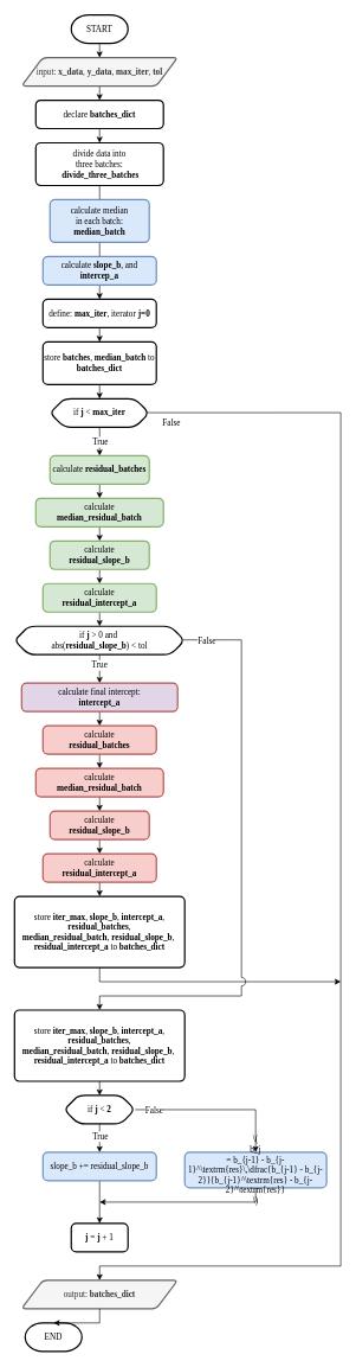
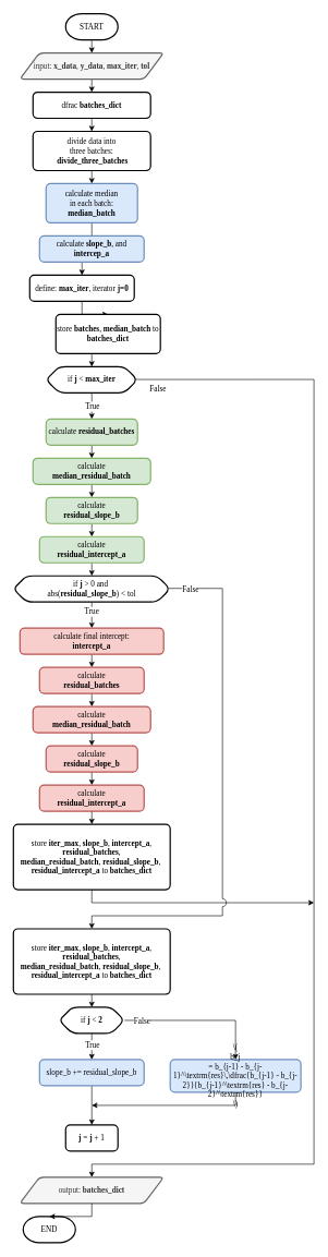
- <mxCell id="44" value="&lt;font data-font-src=&quot;https://fonts.googleapis.com/css?family=Roboto+Mono&quot; face=&quot;Roboto Mono&quot;&gt;declare &lt;b&gt;batches_dict&lt;/b&gt;&lt;br&gt;&lt;/font&gt;" style="rounded=1;whiteSpace=wrap;html=1;absoluteArcSize=1;arcSize=14;strokeWidth=2;" vertex="1" parent="1"><mxGeometry x="50" y="140" width="180" height="40" as="geometry" /></mxCell>
+ <mxCell id="44" value="&lt;font data-font-src=&quot;https://fonts.googleapis.com/css?family=Roboto+Mono&quot; face=&quot;Roboto Mono&quot;&gt;dfrac &lt;b&gt;batches_dict&lt;/b&gt;&lt;br&gt;&lt;/font&gt;" style="rounded=1;whiteSpace=wrap;html=1;absoluteArcSize=1;arcSize=14;strokeWidth=2;" vertex="1" parent="1"><mxGeometry x="50" y="140" width="180" height="40" as="geometry" /></mxCell>
- <mxCell id="5" style="edgeStyle=orthogonalEdgeStyle;rounded=0;orthogonalLoop=1;jettySize=auto;html=1;exitX=0.5;exitY=1;exitDx=0;exitDy=0;entryX=0.5;entryY=0;entryDx=0;entryDy=0;endArrow=none;" edge="1" parent="1" source="6" target="13"><mxGeometry relative="1" as="geometry" /></mxCell>
+ <mxCell id="5" style="edgeStyle=orthogonalEdgeStyle;rounded=0;orthogonalLoop=1;jettySize=auto;html=1;exitX=0.5;exitY=1;exitDx=0;exitDy=0;entryX=0.5;entryY=0;entryDx=0;entryDy=0;" edge="1" parent="1" source="6" target="13"><mxGeometry relative="1" as="geometry" /></mxCell>
- <mxCell id="17" value="&lt;font data-font-src=&quot;https://fonts.googleapis.com/css?family=Roboto+Mono&quot; face=&quot;Roboto Mono&quot;&gt;define: &lt;b&gt;max_iter&lt;/b&gt;, iterator &lt;b&gt;j=0&lt;/b&gt;&lt;br&gt;&lt;/font&gt;" style="rounded=1;whiteSpace=wrap;html=1;absoluteArcSize=1;arcSize=14;strokeWidth=2;" vertex="1" parent="1"><mxGeometry y="420" width="160" height="40" as="geometry" x="60" /></mxCell>
+ <mxCell id="17" value="&lt;font data-font-src=&quot;https://fonts.googleapis.com/css?family=Roboto+Mono&quot; face=&quot;Roboto Mono&quot;&gt;define: &lt;b&gt;max_iter&lt;/b&gt;, iterator &lt;b&gt;j=0&lt;/b&gt;&lt;br&gt;&lt;/font&gt;" style="rounded=1;whiteSpace=wrap;html=1;absoluteArcSize=1;arcSize=14;strokeWidth=2;" vertex="1" parent="1"><mxGeometry x="45" y="420" width="160" height="40" as="geometry" /></mxCell>
- <mxCell id="46" value="&lt;font data-font-src=&quot;https://fonts.googleapis.com/css?family=Roboto+Mono&quot; face=&quot;Roboto Mono&quot;&gt;store &lt;b&gt;batches&lt;/b&gt;, &lt;b&gt;median_batch&lt;/b&gt; to &lt;b&gt;batches_dict&lt;/b&gt;&lt;br&gt;&lt;/font&gt;" style="rounded=1;whiteSpace=wrap;html=1;absoluteArcSize=1;arcSize=14;strokeWidth=2;" vertex="1" parent="1"><mxGeometry y="480" width="160" height="60" as="geometry" x="60" /></mxCell>
+ <mxCell id="46" value="&lt;font data-font-src=&quot;https://fonts.googleapis.com/css?family=Roboto+Mono&quot; face=&quot;Roboto Mono&quot;&gt;store &lt;b&gt;batches&lt;/b&gt;, &lt;b&gt;median_batch&lt;/b&gt; to &lt;b&gt;batches_dict&lt;/b&gt;&lt;br&gt;&lt;/font&gt;" style="rounded=1;whiteSpace=wrap;html=1;absoluteArcSize=1;arcSize=14;strokeWidth=2;" vertex="1" parent="1"><mxGeometry x="85" y="480" width="160" height="60" as="geometry" /></mxCell>
- <mxCell id="34" value="&lt;font data-font-src=&quot;https://fonts.googleapis.com/css?family=Roboto+Mono&quot; face=&quot;Roboto Mono&quot;&gt;calculate final intercept:&lt;br&gt;&lt;b&gt;intercept_a&lt;/b&gt;&lt;br&gt;&lt;/font&gt;" style="rounded=1;whiteSpace=wrap;html=1;absoluteArcSize=1;arcSize=14;strokeWidth=2;fillColor=#e1d5e7;strokeColor=#b85450;" vertex="1" parent="1"><mxGeometry x="30" y="960" width="220" height="40" as="geometry" /></mxCell>
+ <mxCell id="34" value="&lt;font data-font-src=&quot;https://fonts.googleapis.com/css?family=Roboto+Mono&quot; face=&quot;Roboto Mono&quot;&gt;calculate final intercept:&lt;br&gt;&lt;b&gt;intercept_a&lt;/b&gt;&lt;br&gt;&lt;/font&gt;" style="rounded=1;whiteSpace=wrap;html=1;absoluteArcSize=1;arcSize=14;strokeWidth=2;fillColor=#f8cecc;strokeColor=#b85450;" vertex="1" parent="1"><mxGeometry x="30" y="960" width="220" height="40" as="geometry" /></mxCell>
